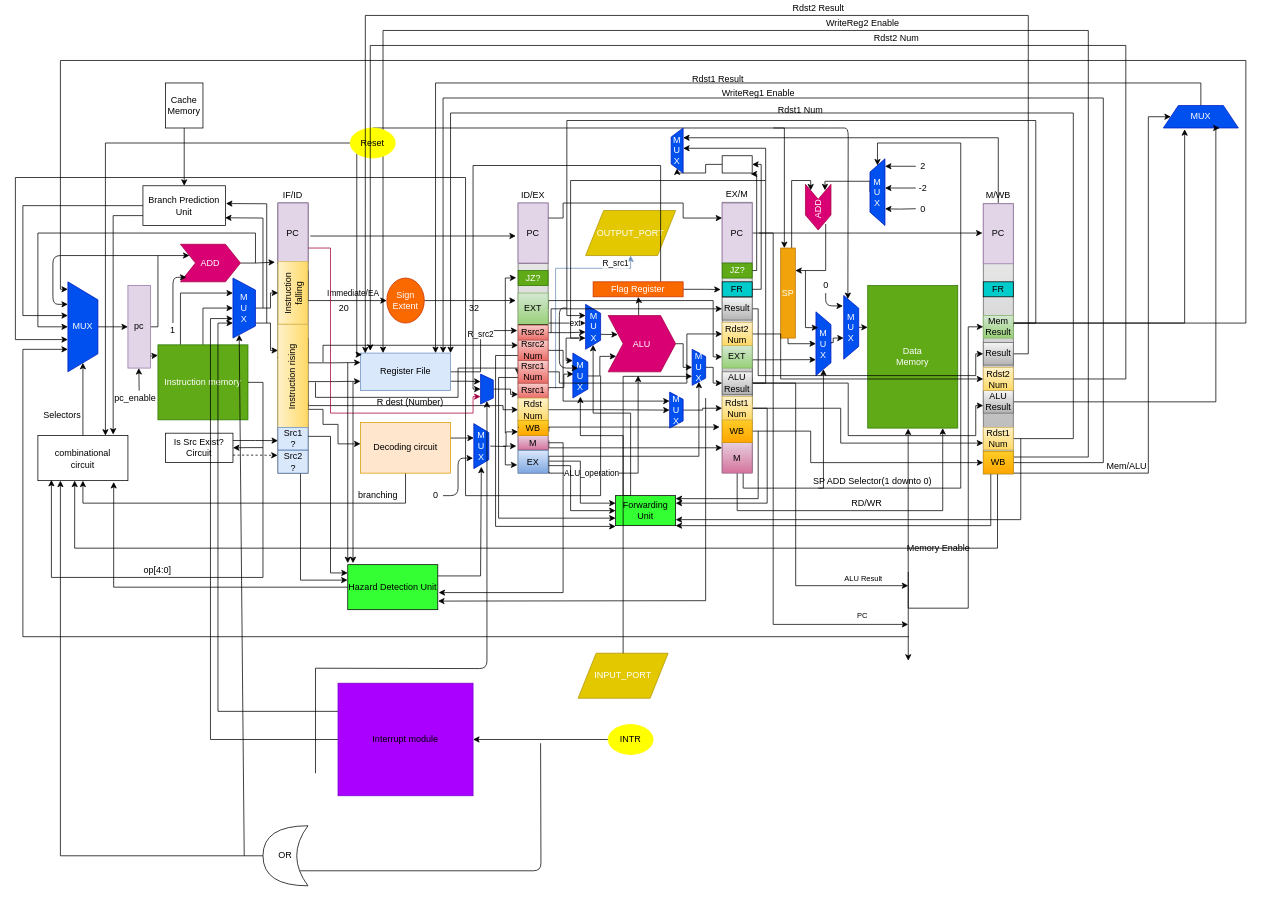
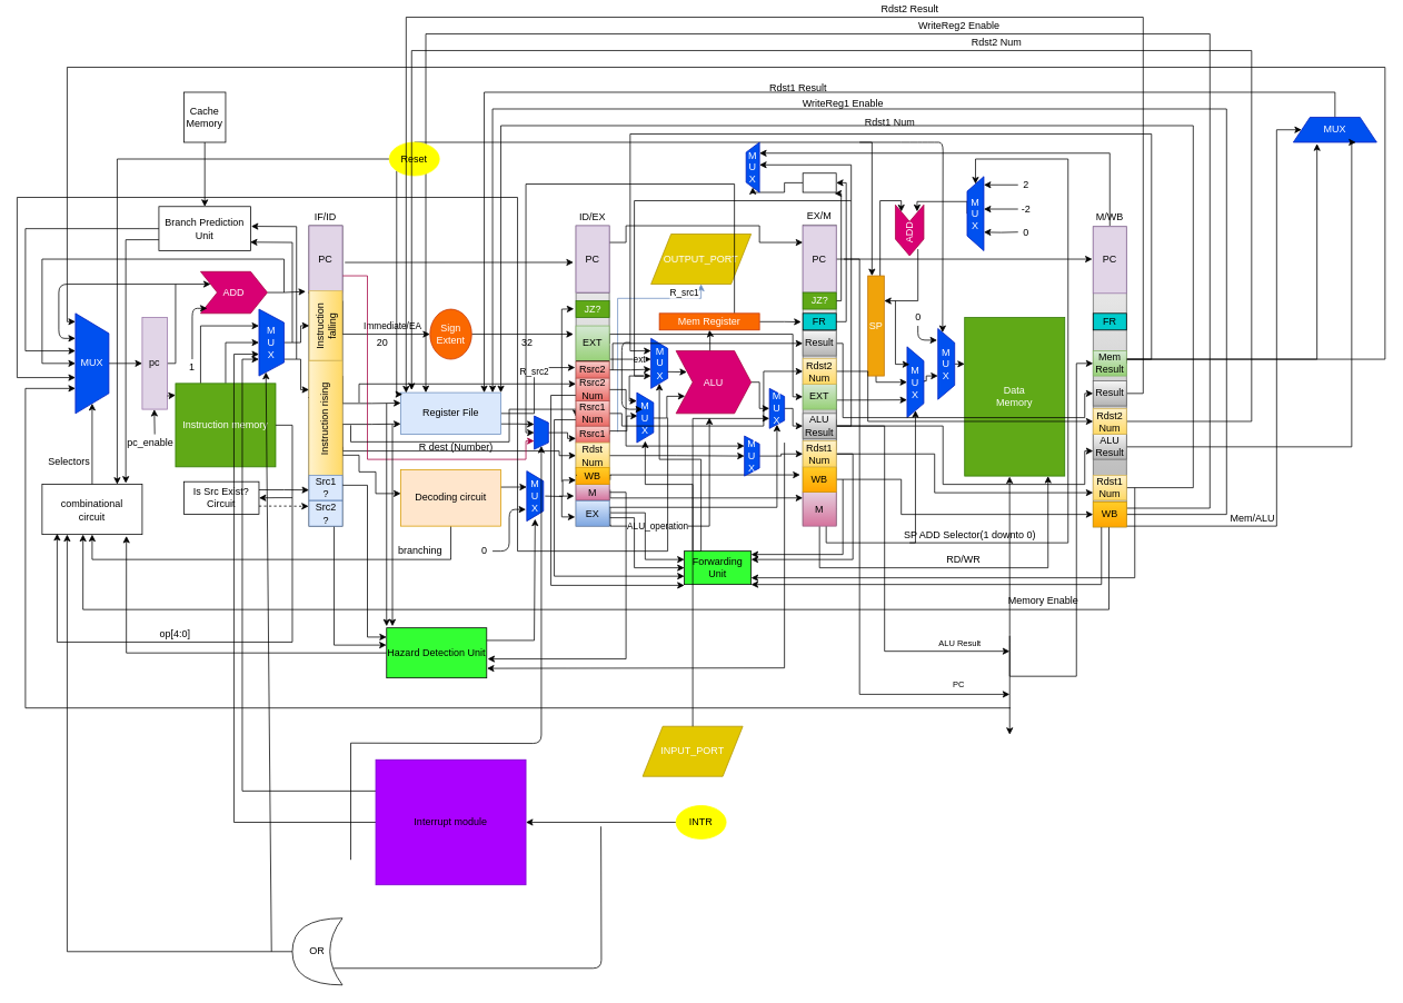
- <mxCell id="99" value="Flag Register" style="rounded=0;whiteSpace=wrap;html=1;fillColor=#fa6800;strokeColor=#C73500;fontColor=#ffffff;" parent="1" vertex="1"><mxGeometry x="790" y="375" width="120" height="20" as="geometry" /></mxCell>
+ <mxCell id="99" value="Mem Register" style="rounded=0;whiteSpace=wrap;html=1;fillColor=#fa6800;strokeColor=#C73500;fontColor=#ffffff;" parent="1" vertex="1"><mxGeometry x="790" y="375" width="120" height="20" as="geometry" /></mxCell>
- <mxCell id="153" value="Memory Enable" style="text;html=1;align=center;verticalAlign=middle;resizable=0;points=[];autosize=1;" parent="1" vertex="1"><mxGeometry x="1200" y="720" width="100" height="20" as="geometry" /></mxCell>
+ <mxCell id="153" value="Memory Enable" style="text;html=1;align=center;verticalAlign=middle;resizable=0;points=[];autosize=1;" parent="1" vertex="1"><mxGeometry x="1200" y="710" width="100" height="20" as="geometry" /></mxCell>
